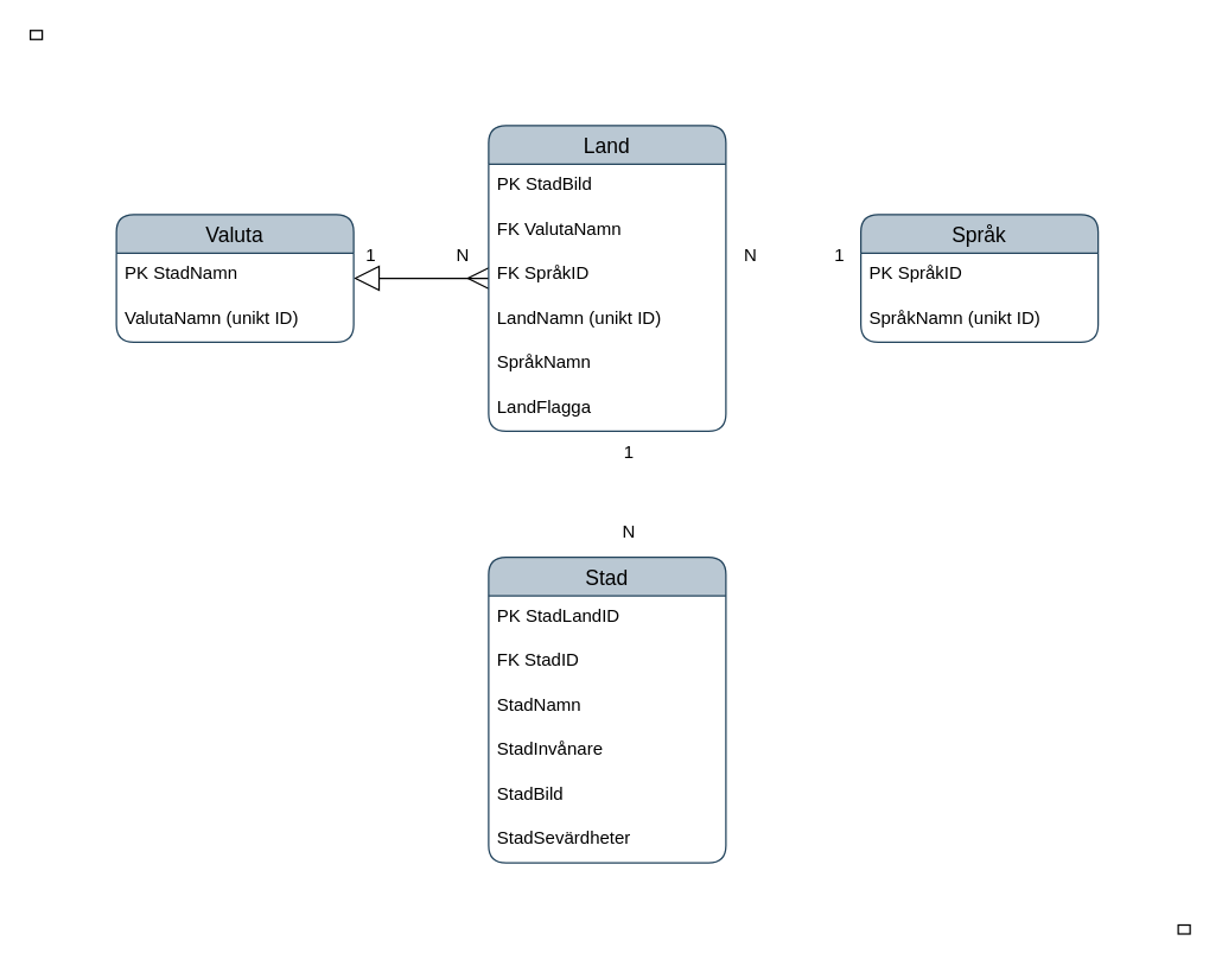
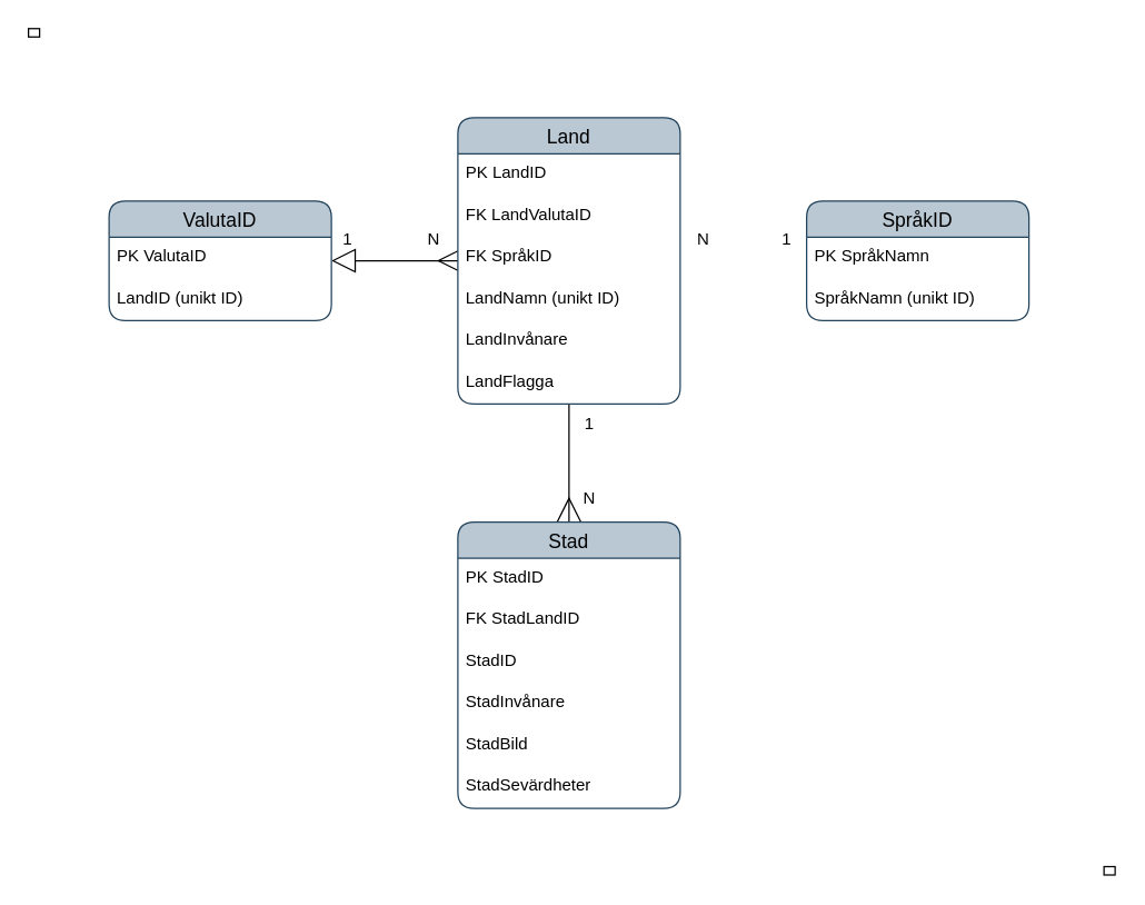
- <mxCell id="5" value="PK StadBild" style="text;strokeColor=none;fillColor=none;spacingLeft=4;spacingRight=4;overflow=hidden;rotatable=0;points=[[0,0.5],[1,0.5]];portConstraint=eastwest;fontSize=12;rounded=1;" parent="4" vertex="1"><mxGeometry y="26" width="160" height="30" as="geometry" /></mxCell>
+ <mxCell id="5" value="PK LandID" style="text;strokeColor=none;fillColor=none;spacingLeft=4;spacingRight=4;overflow=hidden;rotatable=0;points=[[0,0.5],[1,0.5]];portConstraint=eastwest;fontSize=12;rounded=1;" parent="4" vertex="1"><mxGeometry y="26" width="160" height="30" as="geometry" /></mxCell>
- <mxCell id="6" value="FK ValutaNamn" style="text;strokeColor=none;fillColor=none;spacingLeft=4;spacingRight=4;overflow=hidden;rotatable=0;points=[[0,0.5],[1,0.5]];portConstraint=eastwest;fontSize=12;rounded=1;" parent="4" vertex="1"><mxGeometry y="56" width="160" height="30" as="geometry" /></mxCell>
+ <mxCell id="6" value="FK LandValutaID" style="text;strokeColor=none;fillColor=none;spacingLeft=4;spacingRight=4;overflow=hidden;rotatable=0;points=[[0,0.5],[1,0.5]];portConstraint=eastwest;fontSize=12;rounded=1;" parent="4" vertex="1"><mxGeometry y="56" width="160" height="30" as="geometry" /></mxCell>
- <mxCell id="14" value="Valuta" style="swimlane;fontStyle=0;childLayout=stackLayout;horizontal=1;startSize=26;horizontalStack=0;resizeParent=1;resizeParentMax=0;resizeLast=0;collapsible=1;marginBottom=0;align=center;fontSize=14;rounded=1;fillColor=#bac8d3;strokeColor=#23445d;" parent="1" vertex="1"><mxGeometry x="78" y="144" width="160" height="86" as="geometry" /></mxCell>
+ <mxCell id="14" value="ValutaID" style="swimlane;fontStyle=0;childLayout=stackLayout;horizontal=1;startSize=26;horizontalStack=0;resizeParent=1;resizeParentMax=0;resizeLast=0;collapsible=1;marginBottom=0;align=center;fontSize=14;rounded=1;fillColor=#bac8d3;strokeColor=#23445d;" parent="1" vertex="1"><mxGeometry x="78" y="144" width="160" height="86" as="geometry" /></mxCell>
- <mxCell id="11" value="Språk" style="swimlane;fontStyle=0;childLayout=stackLayout;horizontal=1;startSize=26;horizontalStack=0;resizeParent=1;resizeParentMax=0;resizeLast=0;collapsible=1;marginBottom=0;align=center;fontSize=14;rounded=1;fillColor=#bac8d3;strokeColor=#23445d;" parent="1" vertex="1"><mxGeometry x="580" y="144" width="160" height="86" as="geometry" /></mxCell>
+ <mxCell id="11" value="SpråkID" style="swimlane;fontStyle=0;childLayout=stackLayout;horizontal=1;startSize=26;horizontalStack=0;resizeParent=1;resizeParentMax=0;resizeLast=0;collapsible=1;marginBottom=0;align=center;fontSize=14;rounded=1;fillColor=#bac8d3;strokeColor=#23445d;" parent="1" vertex="1"><mxGeometry x="580" y="144" width="160" height="86" as="geometry" /></mxCell>
- <mxCell id="15" value="PK StadNamn" style="text;strokeColor=none;fillColor=none;spacingLeft=4;spacingRight=4;overflow=hidden;rotatable=0;points=[[0,0.5],[1,0.5]];portConstraint=eastwest;fontSize=12;rounded=1;" parent="14" vertex="1"><mxGeometry y="26" width="160" height="30" as="geometry" /></mxCell>
+ <mxCell id="15" value="PK ValutaID" style="text;strokeColor=none;fillColor=none;spacingLeft=4;spacingRight=4;overflow=hidden;rotatable=0;points=[[0,0.5],[1,0.5]];portConstraint=eastwest;fontSize=12;rounded=1;" parent="14" vertex="1"><mxGeometry y="26" width="160" height="30" as="geometry" /></mxCell>
- <mxCell id="12" value="PK SpråkID" style="text;strokeColor=none;fillColor=none;spacingLeft=4;spacingRight=4;overflow=hidden;rotatable=0;points=[[0,0.5],[1,0.5]];portConstraint=eastwest;fontSize=12;rounded=1;" parent="11" vertex="1"><mxGeometry y="26" width="160" height="30" as="geometry" /></mxCell>
+ <mxCell id="12" value="PK SpråkNamn" style="text;strokeColor=none;fillColor=none;spacingLeft=4;spacingRight=4;overflow=hidden;rotatable=0;points=[[0,0.5],[1,0.5]];portConstraint=eastwest;fontSize=12;rounded=1;" parent="11" vertex="1"><mxGeometry y="26" width="160" height="30" as="geometry" /></mxCell>
- <mxCell id="16" value="ValutaNamn (unikt ID)" style="text;strokeColor=none;fillColor=none;spacingLeft=4;spacingRight=4;overflow=hidden;rotatable=0;points=[[0,0.5],[1,0.5]];portConstraint=eastwest;fontSize=12;rounded=1;" parent="14" vertex="1"><mxGeometry y="56" width="160" height="30" as="geometry" /></mxCell>
+ <mxCell id="16" value="LandID (unikt ID)" style="text;strokeColor=none;fillColor=none;spacingLeft=4;spacingRight=4;overflow=hidden;rotatable=0;points=[[0,0.5],[1,0.5]];portConstraint=eastwest;fontSize=12;rounded=1;" parent="14" vertex="1"><mxGeometry y="56" width="160" height="30" as="geometry" /></mxCell>
- <mxCell id="9" value="SpråkNamn" style="text;strokeColor=none;fillColor=none;spacingLeft=4;spacingRight=4;overflow=hidden;rotatable=0;points=[[0,0.5],[1,0.5]];portConstraint=eastwest;fontSize=12;rounded=1;" vertex="1" parent="4"><mxGeometry y="146" width="160" height="30" as="geometry" /></mxCell>
+ <mxCell id="9" value="LandInvånare" style="text;strokeColor=none;fillColor=none;spacingLeft=4;spacingRight=4;overflow=hidden;rotatable=0;points=[[0,0.5],[1,0.5]];portConstraint=eastwest;fontSize=12;rounded=1;" vertex="1" parent="4"><mxGeometry y="146" width="160" height="30" as="geometry" /></mxCell>
+ <mxCell id="3" style="edgeStyle=none;html=1;endArrow=ERmany;endFill=0;endSize=15;" parent="1" source="4" target="17" edge="1"><mxGeometry relative="1" as="geometry" /></mxCell>
- <mxCell id="18" value="PK StadLandID&#10;" style="text;strokeColor=none;fillColor=none;spacingLeft=4;spacingRight=4;overflow=hidden;rotatable=0;points=[[0,0.5],[1,0.5]];portConstraint=eastwest;fontSize=12;rounded=1;" parent="17" vertex="1"><mxGeometry y="26" width="160" height="30" as="geometry" /></mxCell>
+ <mxCell id="18" value="PK StadID&#10;" style="text;strokeColor=none;fillColor=none;spacingLeft=4;spacingRight=4;overflow=hidden;rotatable=0;points=[[0,0.5],[1,0.5]];portConstraint=eastwest;fontSize=12;rounded=1;" parent="17" vertex="1"><mxGeometry y="26" width="160" height="30" as="geometry" /></mxCell>
- <mxCell id="19" value="FK StadID" style="text;strokeColor=none;fillColor=none;spacingLeft=4;spacingRight=4;overflow=hidden;rotatable=0;points=[[0,0.5],[1,0.5]];portConstraint=eastwest;fontSize=12;rounded=1;" parent="17" vertex="1"><mxGeometry y="56" width="160" height="30" as="geometry" /></mxCell>
+ <mxCell id="19" value="FK StadLandID" style="text;strokeColor=none;fillColor=none;spacingLeft=4;spacingRight=4;overflow=hidden;rotatable=0;points=[[0,0.5],[1,0.5]];portConstraint=eastwest;fontSize=12;rounded=1;" parent="17" vertex="1"><mxGeometry y="56" width="160" height="30" as="geometry" /></mxCell>
- <mxCell id="20" value="StadNamn" style="text;strokeColor=none;fillColor=none;spacingLeft=4;spacingRight=4;overflow=hidden;rotatable=0;points=[[0,0.5],[1,0.5]];portConstraint=eastwest;fontSize=12;rounded=1;" parent="17" vertex="1"><mxGeometry y="86" width="160" height="30" as="geometry" /></mxCell>
+ <mxCell id="20" value="StadID" style="text;strokeColor=none;fillColor=none;spacingLeft=4;spacingRight=4;overflow=hidden;rotatable=0;points=[[0,0.5],[1,0.5]];portConstraint=eastwest;fontSize=12;rounded=1;" parent="17" vertex="1"><mxGeometry y="86" width="160" height="30" as="geometry" /></mxCell>
